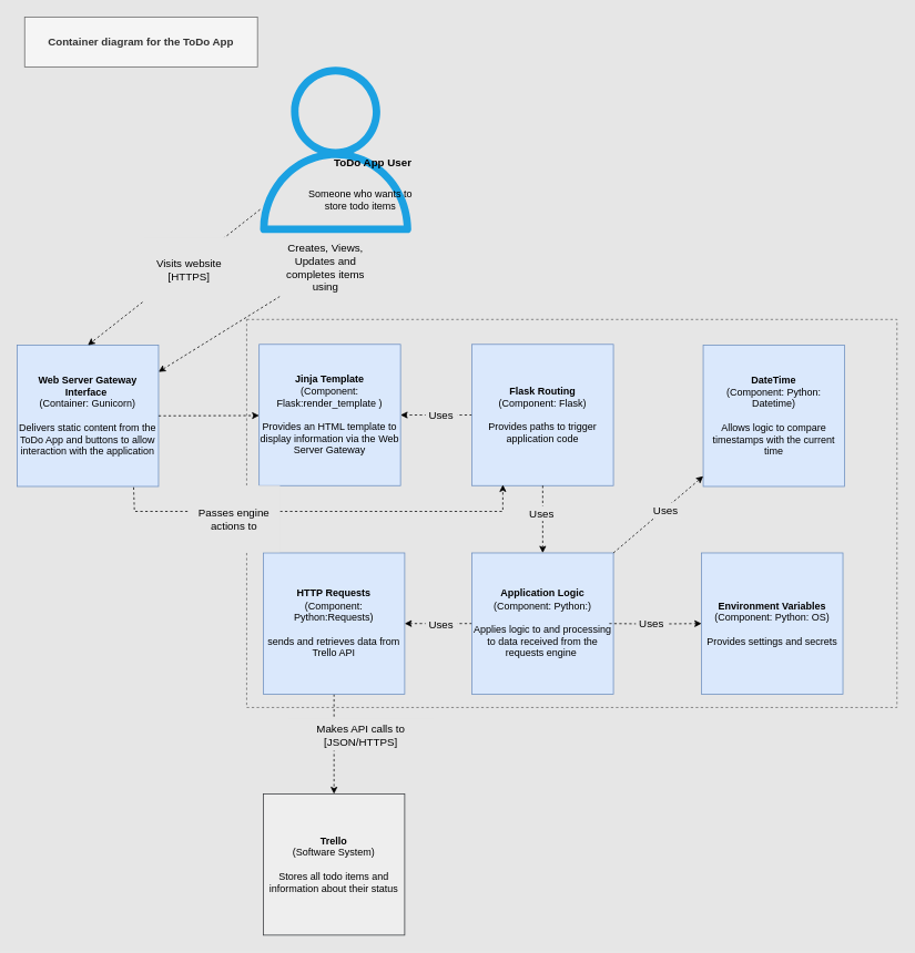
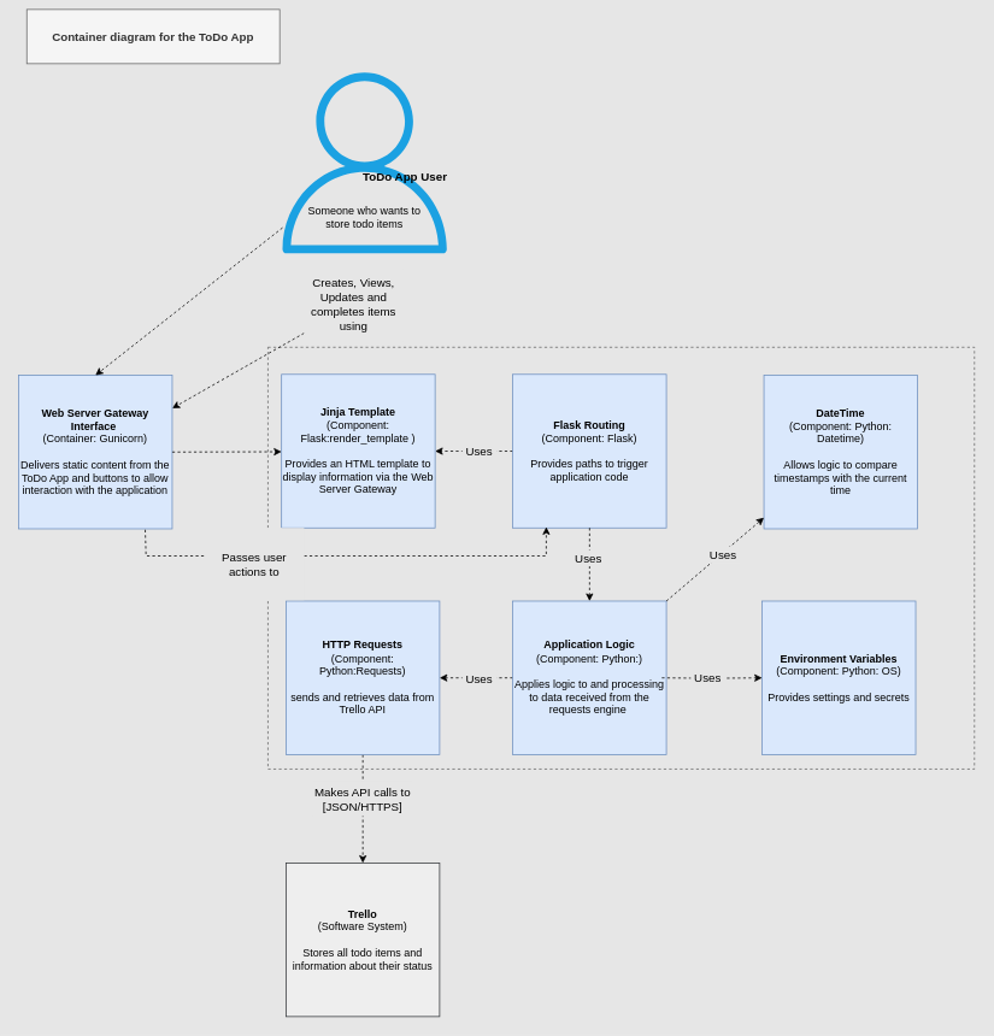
- <mxCell id="10" value="&lt;b&gt;Container diagram for the ToDo App&lt;/b&gt;" style="text;html=1;align=center;verticalAlign=middle;whiteSpace=wrap;rounded=0;shadow=0;fontSize=13;fillColor=#f5f5f5;strokeColor=#666666;fontColor=#333333;" parent="1" vertex="1"><mxGeometry x="29" y="20" width="280" height="60" as="geometry" /></mxCell>
+ <mxCell id="10" value="&lt;b&gt;Container diagram for the ToDo App&lt;/b&gt;" style="text;html=1;align=center;verticalAlign=middle;whiteSpace=wrap;rounded=0;shadow=0;fontSize=13;fillColor=#f5f5f5;strokeColor=#666666;fontColor=#333333;" parent="1" vertex="1"><mxGeometry x="29" y="10" width="280" height="60" as="geometry" /></mxCell>
- <mxCell id="9" value="&#10;&#10;&lt;span style=&quot;color: rgb(0, 0, 0); font-family: helvetica; font-size: 12px; font-style: normal; font-weight: 400; letter-spacing: normal; text-align: center; text-indent: 0px; text-transform: none; word-spacing: 0px; display: inline; float: none;&quot;&gt;Someone who wants to store todo items&lt;/span&gt;&#10;&#10;" style="text;html=1;align=center;verticalAlign=middle;whiteSpace=wrap;rounded=0;shadow=0;fontStyle=1;labelBackgroundColor=none;" parent="1" vertex="1"><mxGeometry x="368" y="230" width="130" height="20" as="geometry" /></mxCell>
+ <mxCell id="9" value="&#10;&#10;&lt;span style=&quot;color: rgb(0, 0, 0); font-family: helvetica; font-size: 12px; font-style: normal; font-weight: 400; letter-spacing: normal; text-align: center; text-indent: 0px; text-transform: none; word-spacing: 0px; display: inline; float: none;&quot;&gt;Someone who wants to store todo items&lt;/span&gt;&#10;&#10;" style="text;html=1;align=center;verticalAlign=middle;whiteSpace=wrap;rounded=0;shadow=0;fontStyle=1;labelBackgroundColor=none;" parent="1" vertex="1"><mxGeometry x="338" y="230" width="130" height="20" as="geometry" /></mxCell>
- <mxCell id="12" value="Creates, Views, Updates and completes items using" style="text;html=1;align=center;verticalAlign=middle;whiteSpace=wrap;rounded=0;shadow=0;fontSize=13;labelBackgroundColor=none;labelBorderColor=none;fillColor=#E6e6e6;" parent="1" vertex="1"><mxGeometry x="336" y="282" width="110" height="80" as="geometry" /></mxCell>
+ <mxCell id="12" value="Creates, Views, Updates and completes items using" style="text;html=1;align=center;verticalAlign=middle;whiteSpace=wrap;rounded=0;shadow=0;fontSize=13;labelBackgroundColor=none;labelBorderColor=none;fillColor=#E6e6e6;" parent="1" vertex="1"><mxGeometry x="336" y="297" width="110" height="80" as="geometry" /></mxCell>
- <mxCell id="17" value="Visits website&lt;br&gt;[HTTPS]" style="text;html=1;align=center;verticalAlign=middle;whiteSpace=wrap;rounded=0;shadow=0;fontSize=13;labelBackgroundColor=none;labelBorderColor=none;fillColor=#E6e6e6;" parent="1" vertex="1"><mxGeometry x="172" y="285" width="110" height="80" as="geometry" /></mxCell>
- <mxCell id="33" value="Passes engine actions to" style="text;html=1;align=center;verticalAlign=middle;whiteSpace=wrap;rounded=0;shadow=0;fontSize=13;labelBackgroundColor=none;labelBorderColor=none;fillColor=#E6e6e6;" vertex="1" parent="1"><mxGeometry x="226" y="584" width="110" height="80" as="geometry" /></mxCell>
+ <mxCell id="33" value="Passes user actions to" style="text;html=1;align=center;verticalAlign=middle;whiteSpace=wrap;rounded=0;shadow=0;fontSize=13;labelBackgroundColor=none;labelBorderColor=none;fillColor=#E6e6e6;" vertex="1" parent="1"><mxGeometry x="226" y="584" width="110" height="80" as="geometry" /></mxCell>
- <mxCell id="14" value="Makes API calls to&lt;br&gt;[JSON/HTTPS]" style="text;html=1;align=center;verticalAlign=middle;whiteSpace=wrap;rounded=0;shadow=0;fontSize=13;fillColor=#E6E6E6;fontStyle=0" parent="1" vertex="1"><mxGeometry x="346" y="864" width="175" height="39" as="geometry" /></mxCell>
+ <mxCell id="14" value="Makes API calls to&lt;br&gt;[JSON/HTTPS]" style="text;html=1;align=center;verticalAlign=middle;whiteSpace=wrap;rounded=0;shadow=0;fontSize=13;fillColor=#E6E6E6;fontStyle=0" parent="1" vertex="1"><mxGeometry x="346" y="864" width="110" height="39" as="geometry" /></mxCell>
